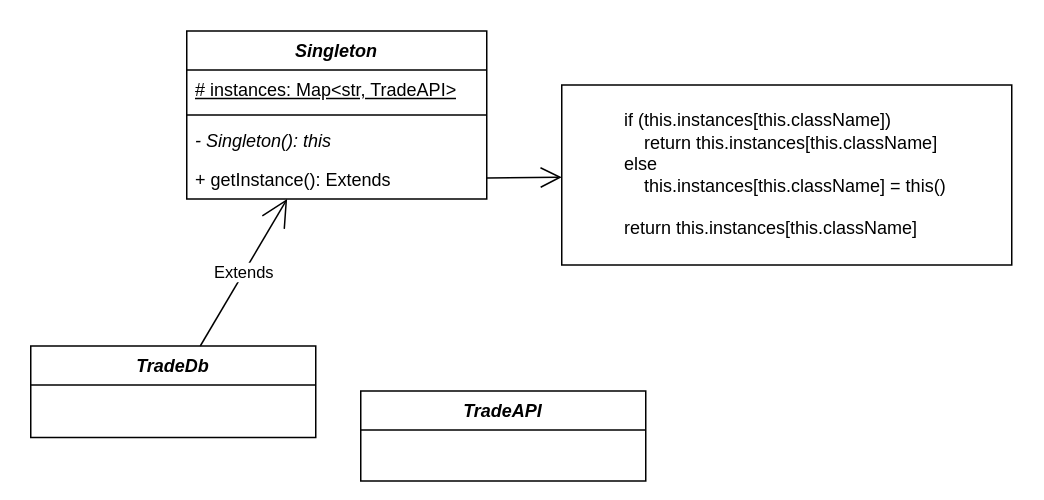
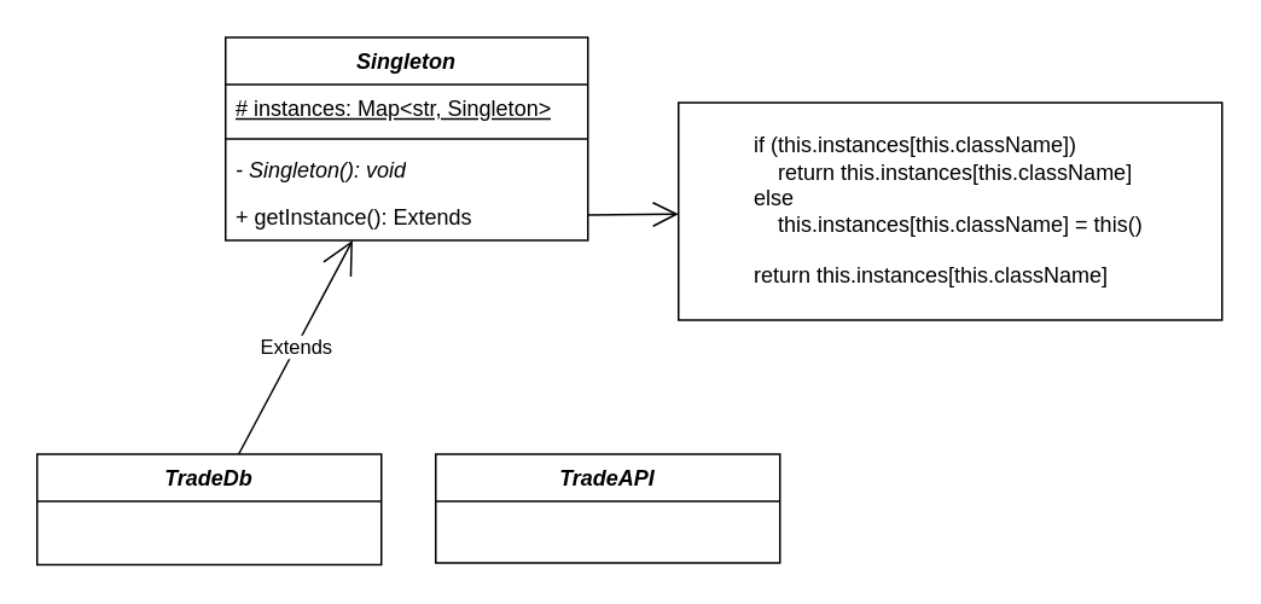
- <mxCell id="7" value="&lt;u&gt;# instances: Map&amp;lt;str, TradeAPI&amp;gt;&lt;/u&gt;" style="text;strokeColor=none;fillColor=none;align=left;verticalAlign=top;spacingLeft=4;spacingRight=4;overflow=hidden;rotatable=0;points=[[0,0.5],[1,0.5]];portConstraint=eastwest;whiteSpace=wrap;html=1;" vertex="1" parent="6"><mxGeometry y="26" width="200" height="26" as="geometry" /></mxCell>
+ <mxCell id="7" value="&lt;u&gt;# instances: Map&amp;lt;str, Singleton&amp;gt;&lt;/u&gt;" style="text;strokeColor=none;fillColor=none;align=left;verticalAlign=top;spacingLeft=4;spacingRight=4;overflow=hidden;rotatable=0;points=[[0,0.5],[1,0.5]];portConstraint=eastwest;whiteSpace=wrap;html=1;" vertex="1" parent="6"><mxGeometry y="26" width="200" height="26" as="geometry" /></mxCell>
- <mxCell id="9" value="&lt;i&gt;- Singleton(): this&lt;/i&gt;" style="text;strokeColor=none;fillColor=none;align=left;verticalAlign=top;spacingLeft=4;spacingRight=4;overflow=hidden;rotatable=0;points=[[0,0.5],[1,0.5]];portConstraint=eastwest;whiteSpace=wrap;html=1;" vertex="1" parent="6"><mxGeometry y="60" width="200" height="26" as="geometry" /></mxCell>
+ <mxCell id="9" value="&lt;i&gt;- Singleton(): void&lt;/i&gt;" style="text;strokeColor=none;fillColor=none;align=left;verticalAlign=top;spacingLeft=4;spacingRight=4;overflow=hidden;rotatable=0;points=[[0,0.5],[1,0.5]];portConstraint=eastwest;whiteSpace=wrap;html=1;" vertex="1" parent="6"><mxGeometry y="60" width="200" height="26" as="geometry" /></mxCell>
- <mxCell id="2" value="&lt;i&gt;TradeDb&lt;/i&gt;" style="swimlane;fontStyle=1;align=center;verticalAlign=top;childLayout=stackLayout;horizontal=1;startSize=26;horizontalStack=0;resizeParent=1;resizeParentMax=0;resizeLast=0;collapsible=1;marginBottom=0;whiteSpace=wrap;html=1;" vertex="1" parent="1"><mxGeometry x="20" y="230" width="190" height="61" as="geometry" /></mxCell>
+ <mxCell id="2" value="&lt;i&gt;TradeDb&lt;/i&gt;" style="swimlane;fontStyle=1;align=center;verticalAlign=top;childLayout=stackLayout;horizontal=1;startSize=26;horizontalStack=0;resizeParent=1;resizeParentMax=0;resizeLast=0;collapsible=1;marginBottom=0;whiteSpace=wrap;html=1;" vertex="1" parent="1"><mxGeometry x="20" y="250" width="190" height="61" as="geometry" /></mxCell>
- <mxCell id="3" value="&lt;i&gt;TradeAPI&lt;/i&gt;" style="swimlane;fontStyle=1;align=center;verticalAlign=top;childLayout=stackLayout;horizontal=1;startSize=26;horizontalStack=0;resizeParent=1;resizeParentMax=0;resizeLast=0;collapsible=1;marginBottom=0;whiteSpace=wrap;html=1;" vertex="1" parent="1"><mxGeometry x="240" y="260" width="190" height="60" as="geometry" /></mxCell>
+ <mxCell id="3" value="&lt;i&gt;TradeAPI&lt;/i&gt;" style="swimlane;fontStyle=1;align=center;verticalAlign=top;childLayout=stackLayout;horizontal=1;startSize=26;horizontalStack=0;resizeParent=1;resizeParentMax=0;resizeLast=0;collapsible=1;marginBottom=0;whiteSpace=wrap;html=1;" vertex="1" parent="1"><mxGeometry x="240" y="250" width="190" height="60" as="geometry" /></mxCell>
